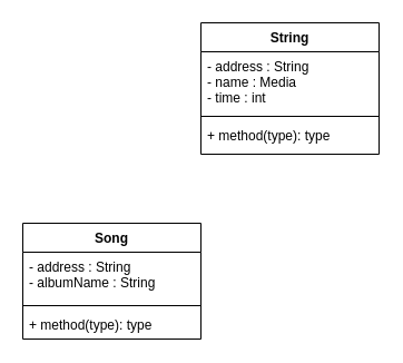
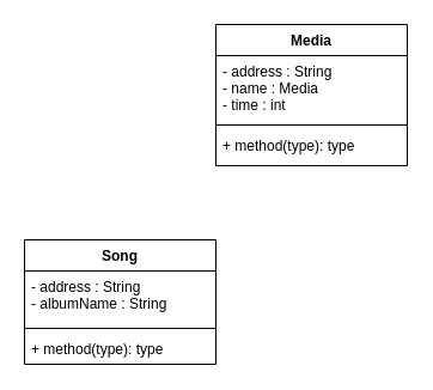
- <mxCell id="2" value="String" style="swimlane;fontStyle=1;align=center;verticalAlign=top;childLayout=stackLayout;horizontal=1;startSize=26;horizontalStack=0;resizeParent=1;resizeParentMax=0;resizeLast=0;collapsible=1;marginBottom=0;" vertex="1" parent="1"><mxGeometry x="180" y="20" width="160" height="118" as="geometry" /></mxCell>
+ <mxCell id="2" value="Media" style="swimlane;fontStyle=1;align=center;verticalAlign=top;childLayout=stackLayout;horizontal=1;startSize=26;horizontalStack=0;resizeParent=1;resizeParentMax=0;resizeLast=0;collapsible=1;marginBottom=0;" vertex="1" parent="1"><mxGeometry x="180" y="20" width="160" height="118" as="geometry" /></mxCell>
